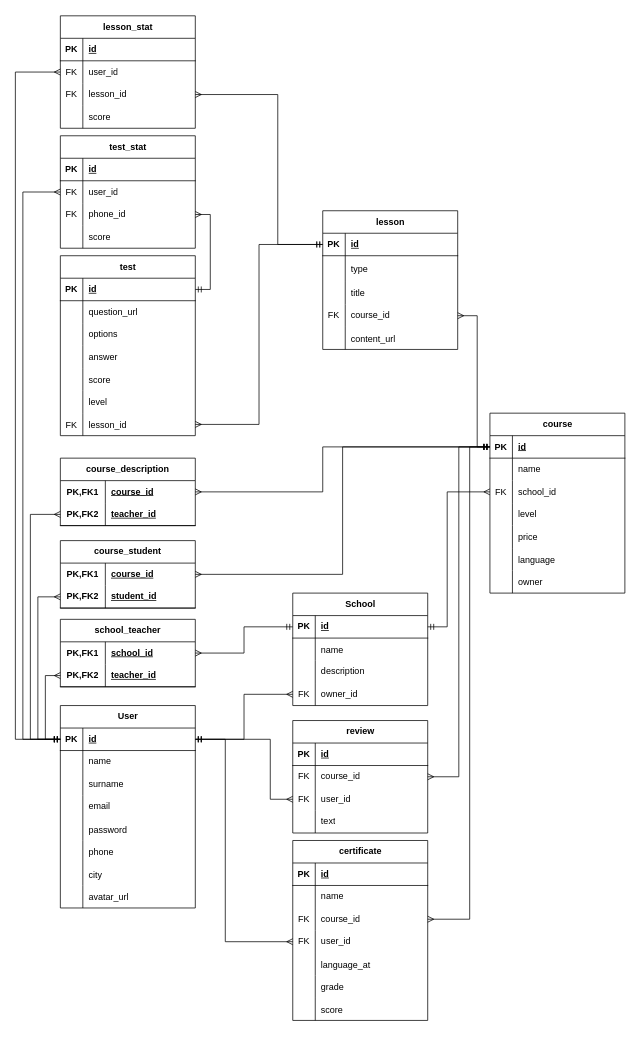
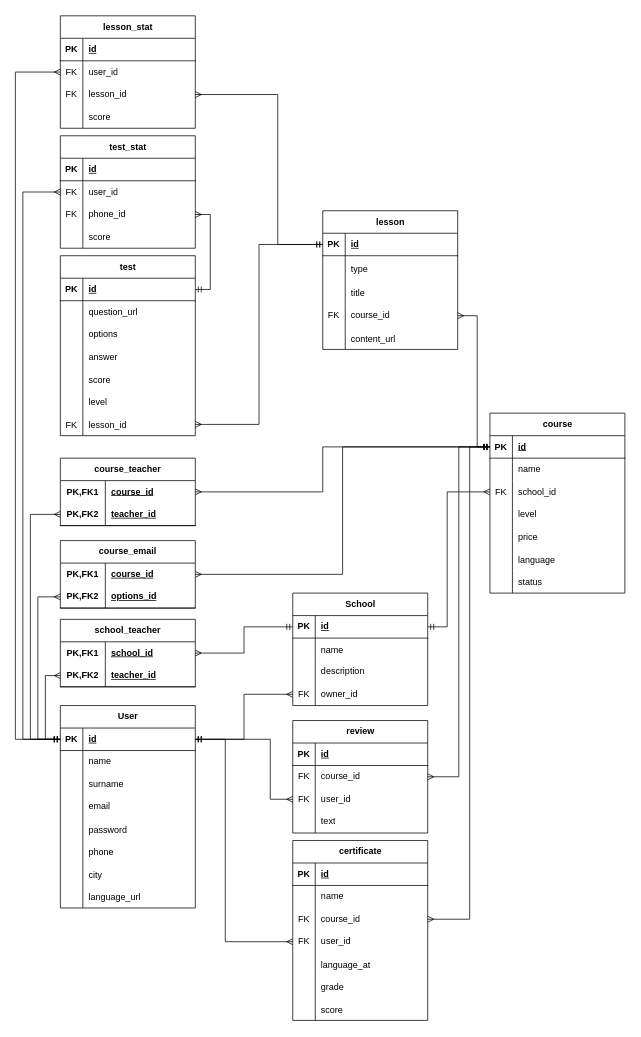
- <mxCell id="175" value="course_description" style="shape=table;startSize=30;container=1;collapsible=1;childLayout=tableLayout;fixedRows=1;rowLines=0;fontStyle=1;align=center;resizeLast=1;html=1;whiteSpace=wrap;" parent="1" vertex="1"><mxGeometry x="80" y="610" width="180" height="90" as="geometry" /></mxCell>
+ <mxCell id="175" value="course_teacher" style="shape=table;startSize=30;container=1;collapsible=1;childLayout=tableLayout;fixedRows=1;rowLines=0;fontStyle=1;align=center;resizeLast=1;html=1;whiteSpace=wrap;" parent="1" vertex="1"><mxGeometry x="80" y="610" width="180" height="90" as="geometry" /></mxCell>
- <mxCell id="168" value="course_student" style="shape=table;startSize=30;container=1;collapsible=1;childLayout=tableLayout;fixedRows=1;rowLines=0;fontStyle=1;align=center;resizeLast=1;html=1;whiteSpace=wrap;" parent="1" vertex="1"><mxGeometry x="80" y="720" width="180" height="90" as="geometry" /></mxCell>
+ <mxCell id="168" value="course_email" style="shape=table;startSize=30;container=1;collapsible=1;childLayout=tableLayout;fixedRows=1;rowLines=0;fontStyle=1;align=center;resizeLast=1;html=1;whiteSpace=wrap;" parent="1" vertex="1"><mxGeometry x="80" y="720" width="180" height="90" as="geometry" /></mxCell>
- <mxCell id="160" value="owner" style="shape=partialRectangle;connectable=0;fillColor=none;top=0;left=0;bottom=0;right=0;align=left;spacingLeft=6;overflow=hidden;" parent="158" vertex="1"><mxGeometry x="30" width="150" height="30" as="geometry"><mxRectangle width="150" height="30" as="alternateBounds" /></mxGeometry></mxCell>
+ <mxCell id="160" value="status" style="shape=partialRectangle;connectable=0;fillColor=none;top=0;left=0;bottom=0;right=0;align=left;spacingLeft=6;overflow=hidden;" parent="158" vertex="1"><mxGeometry x="30" width="150" height="30" as="geometry"><mxRectangle width="150" height="30" as="alternateBounds" /></mxGeometry></mxCell>
- <mxCell id="174" value="student_id" style="shape=partialRectangle;connectable=0;fillColor=none;top=0;left=0;bottom=0;right=0;align=left;spacingLeft=6;fontStyle=5;overflow=hidden;html=1;whiteSpace=wrap;" parent="172" vertex="1"><mxGeometry x="60" width="120" height="30" as="geometry"><mxRectangle width="120" height="30" as="alternateBounds" /></mxGeometry></mxCell>
+ <mxCell id="174" value="options_id" style="shape=partialRectangle;connectable=0;fillColor=none;top=0;left=0;bottom=0;right=0;align=left;spacingLeft=6;fontStyle=5;overflow=hidden;html=1;whiteSpace=wrap;" parent="172" vertex="1"><mxGeometry x="60" width="120" height="30" as="geometry"><mxRectangle width="120" height="30" as="alternateBounds" /></mxGeometry></mxCell>
- <mxCell id="26" value="avatar_url" style="shape=partialRectangle;connectable=0;fillColor=none;top=0;left=0;bottom=0;right=0;align=left;spacingLeft=6;overflow=hidden;" parent="24" vertex="1"><mxGeometry x="30" width="150" height="30" as="geometry"><mxRectangle width="150" height="30" as="alternateBounds" /></mxGeometry></mxCell>
+ <mxCell id="26" value="language_url" style="shape=partialRectangle;connectable=0;fillColor=none;top=0;left=0;bottom=0;right=0;align=left;spacingLeft=6;overflow=hidden;" parent="24" vertex="1"><mxGeometry x="30" width="150" height="30" as="geometry"><mxRectangle width="150" height="30" as="alternateBounds" /></mxGeometry></mxCell>
